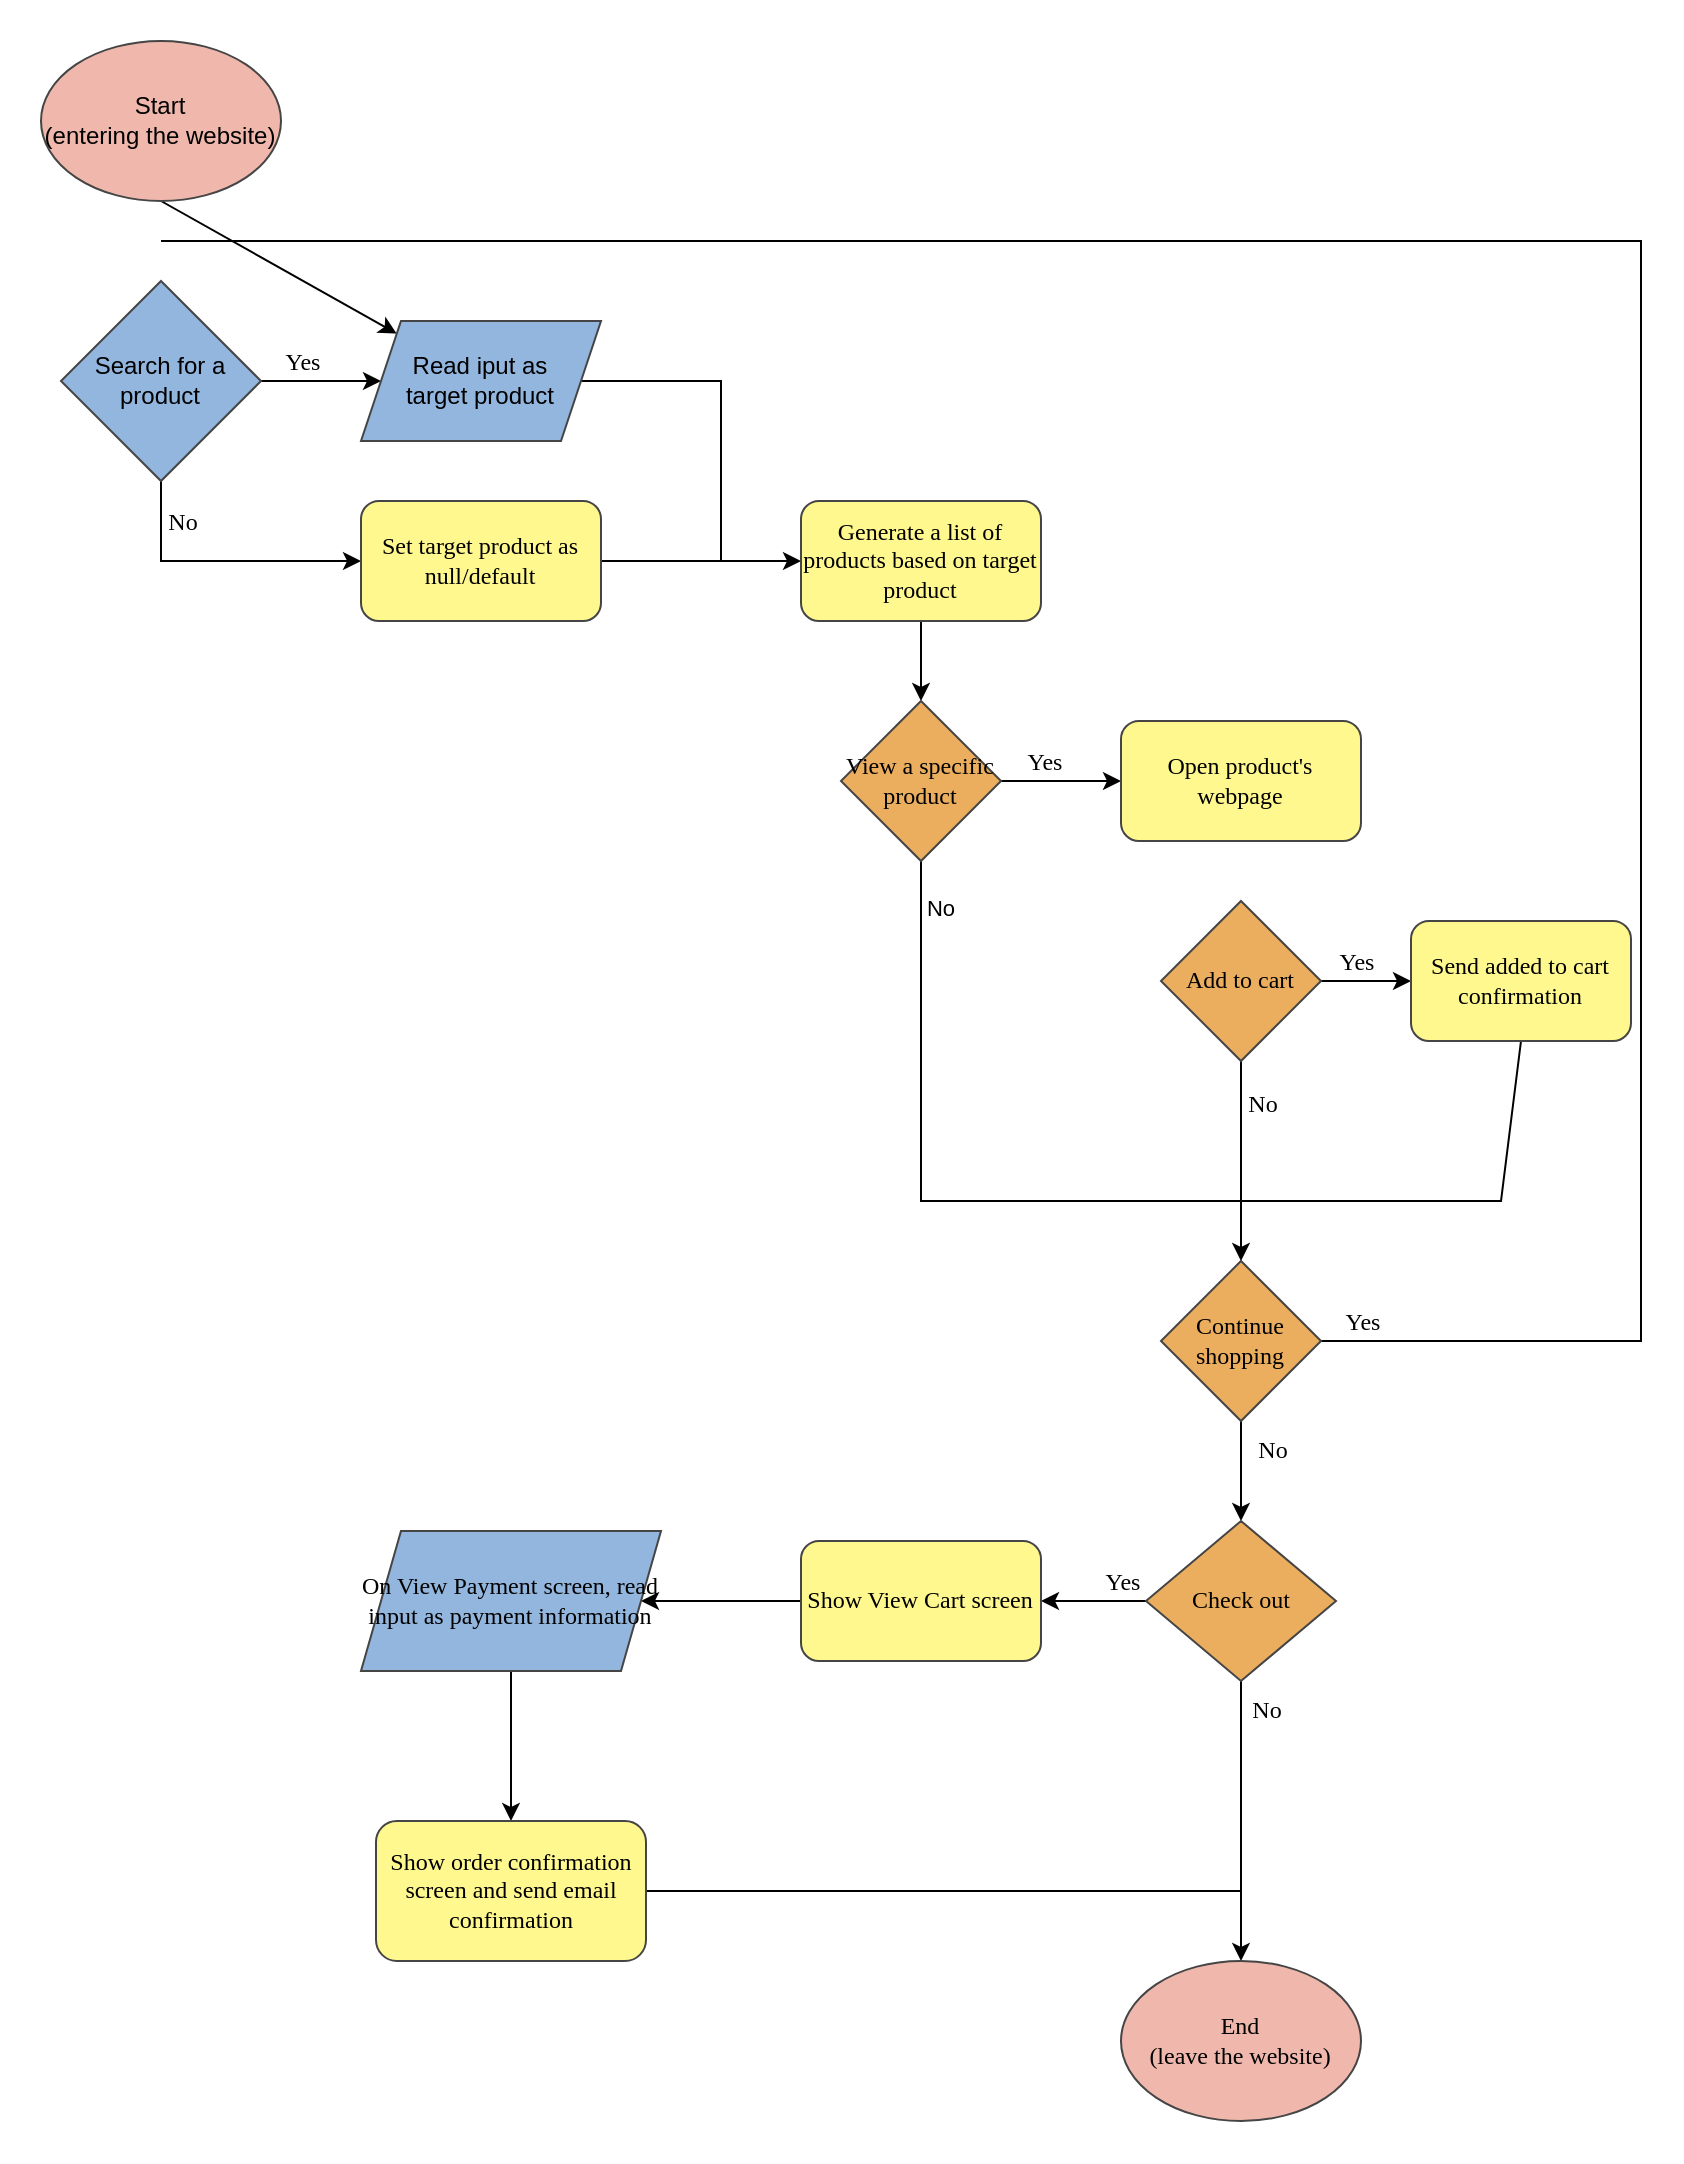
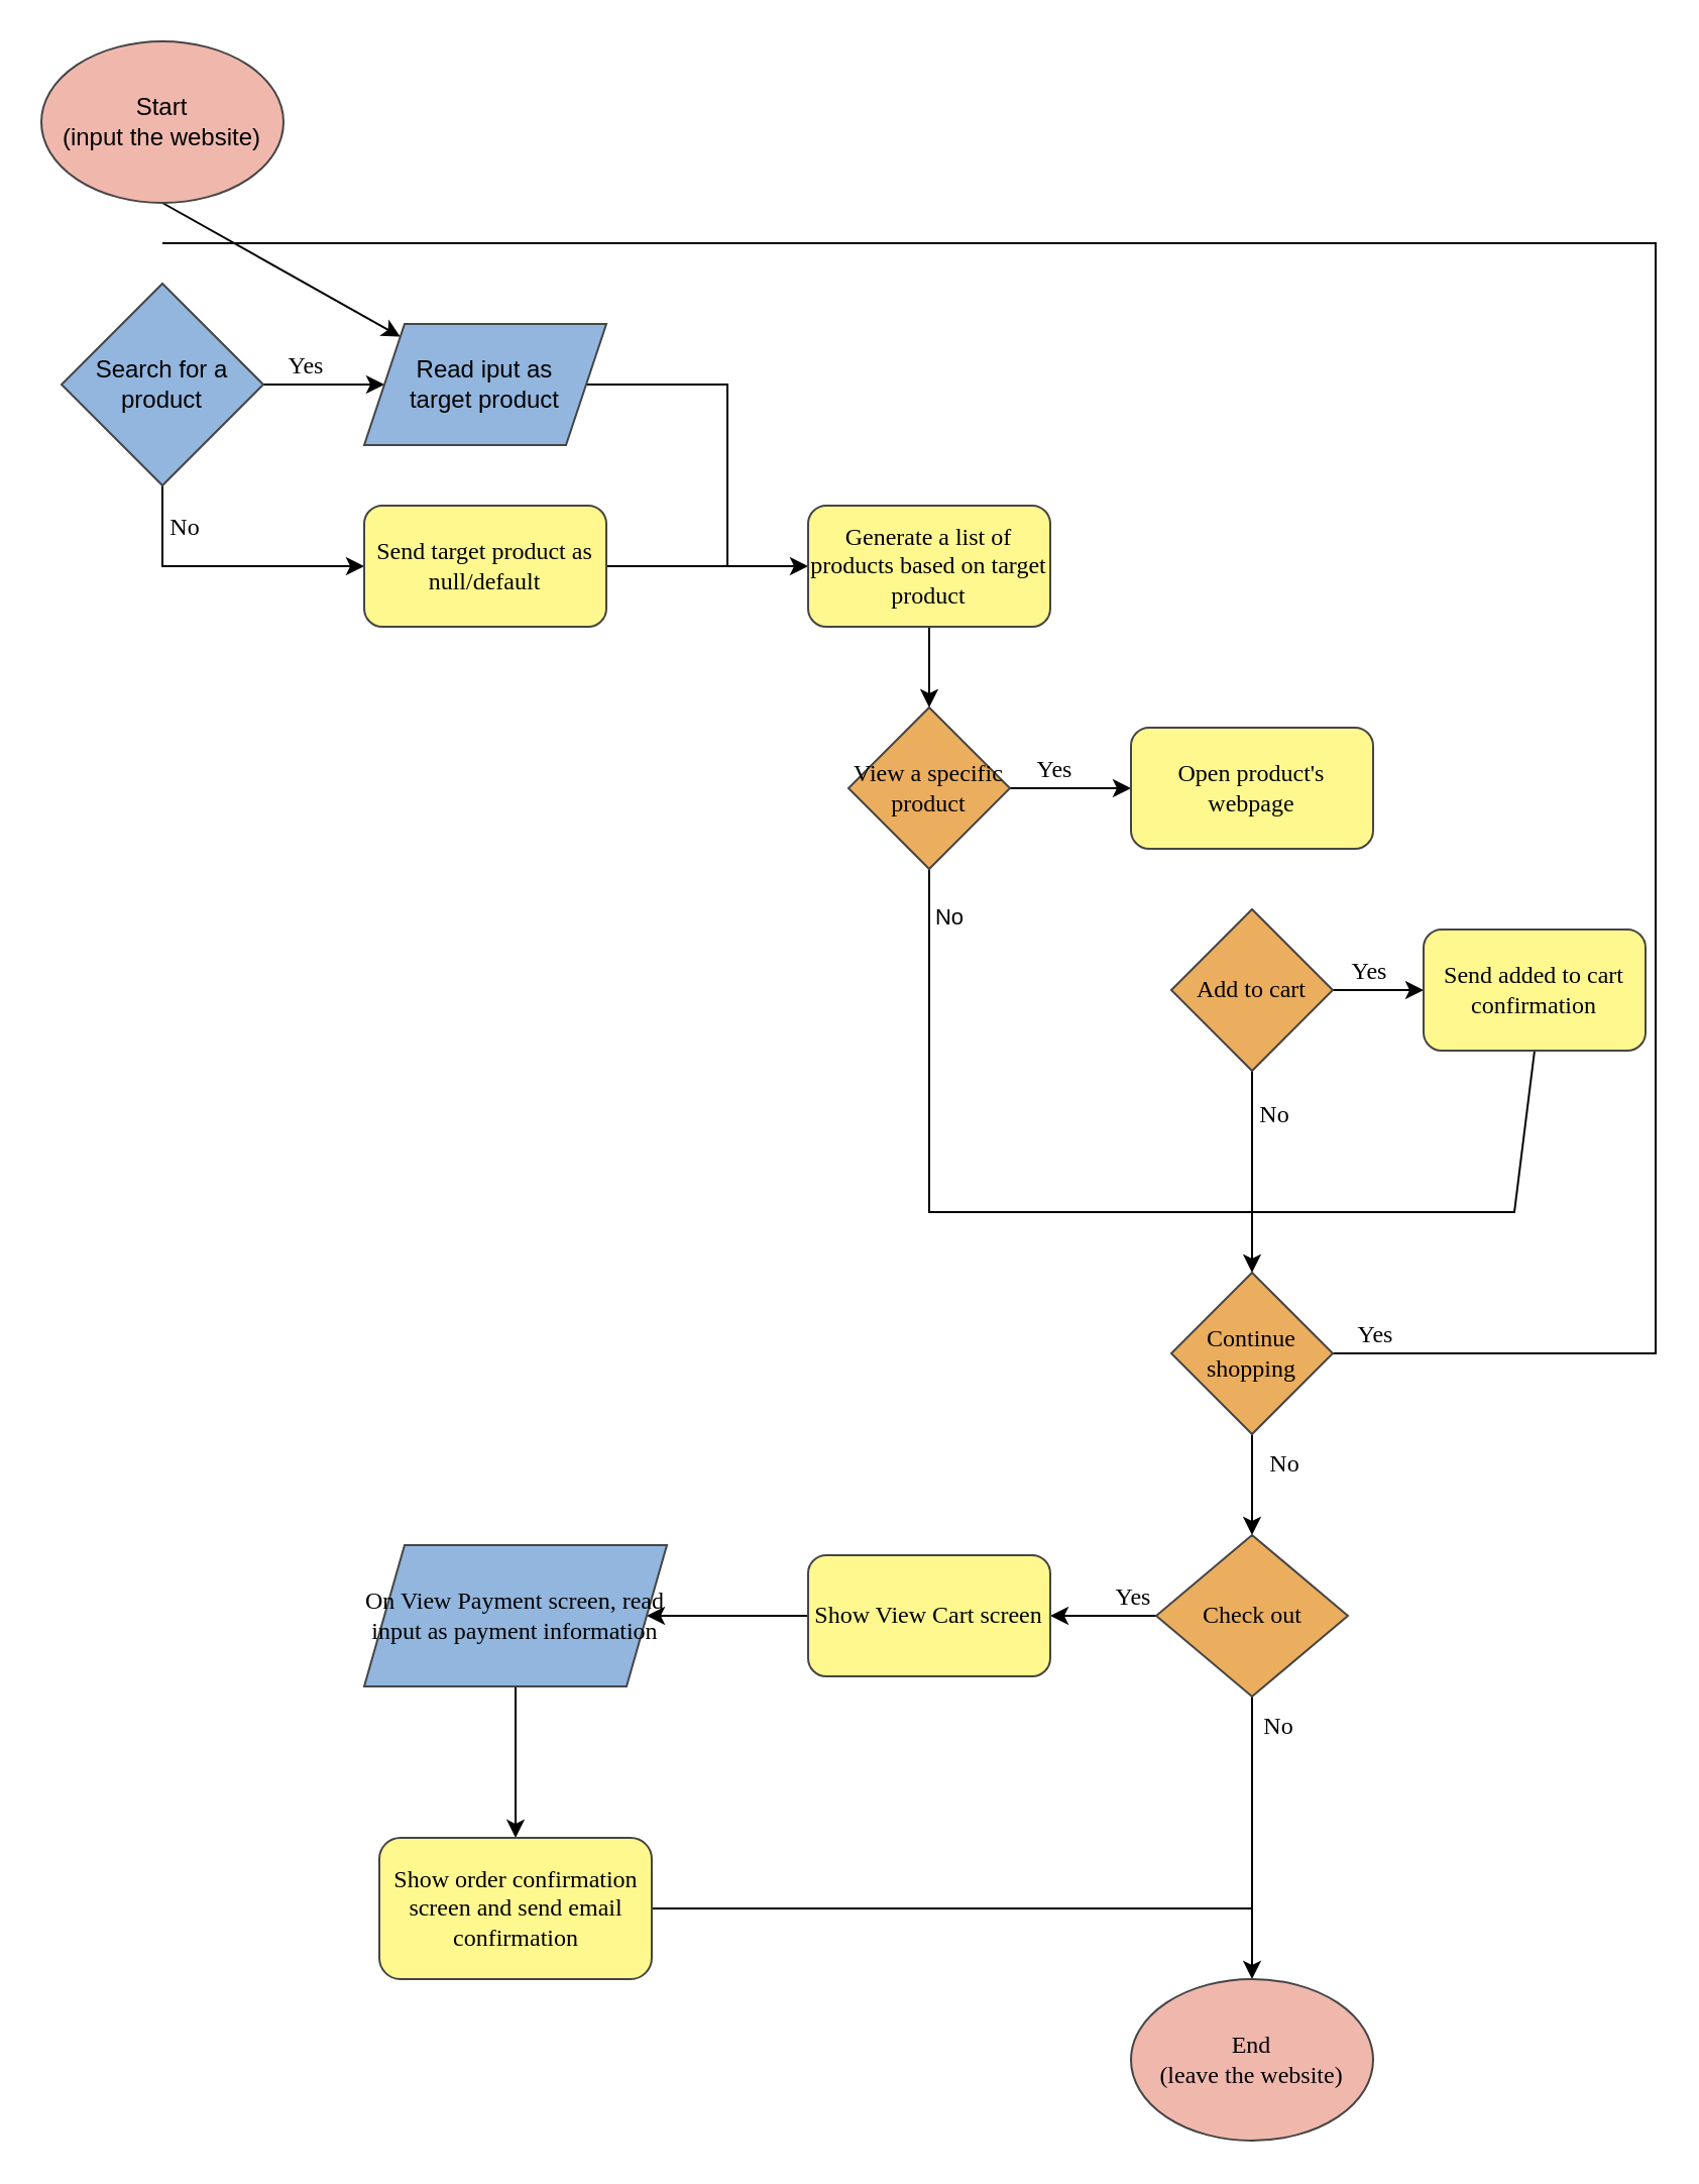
- <mxCell id="3" value="Start&lt;br&gt;(entering the website)" style="ellipse;whiteSpace=wrap;html=1;fillColor=#F0B8AD;fontColor=#000000;gradientColor=none;strokeColor=#454545;labelBackgroundColor=none;" parent="1" vertex="1"><mxGeometry x="20" y="20" width="120" height="80" as="geometry" /></mxCell>
+ <mxCell id="3" value="Start&lt;br&gt;(input the website)" style="ellipse;whiteSpace=wrap;html=1;fillColor=#F0B8AD;fontColor=#000000;gradientColor=none;strokeColor=#454545;labelBackgroundColor=none;" parent="1" vertex="1"><mxGeometry x="20" y="20" width="120" height="80" as="geometry" /></mxCell>
- <mxCell id="12" value="Set target product as null/default" style="rounded=1;whiteSpace=wrap;html=1;fontFamily=Verdana;fontSize=12;strokeColor=#454545;fillColor=#FFF88F;fontColor=#000000;labelBackgroundColor=none;" parent="1" vertex="1"><mxGeometry x="180" y="250" width="120" height="60" as="geometry" /></mxCell>
+ <mxCell id="12" value="Send target product as null/default" style="rounded=1;whiteSpace=wrap;html=1;fontFamily=Verdana;fontSize=12;strokeColor=#454545;fillColor=#FFF88F;fontColor=#000000;labelBackgroundColor=none;" parent="1" vertex="1"><mxGeometry x="180" y="250" width="120" height="60" as="geometry" /></mxCell>
